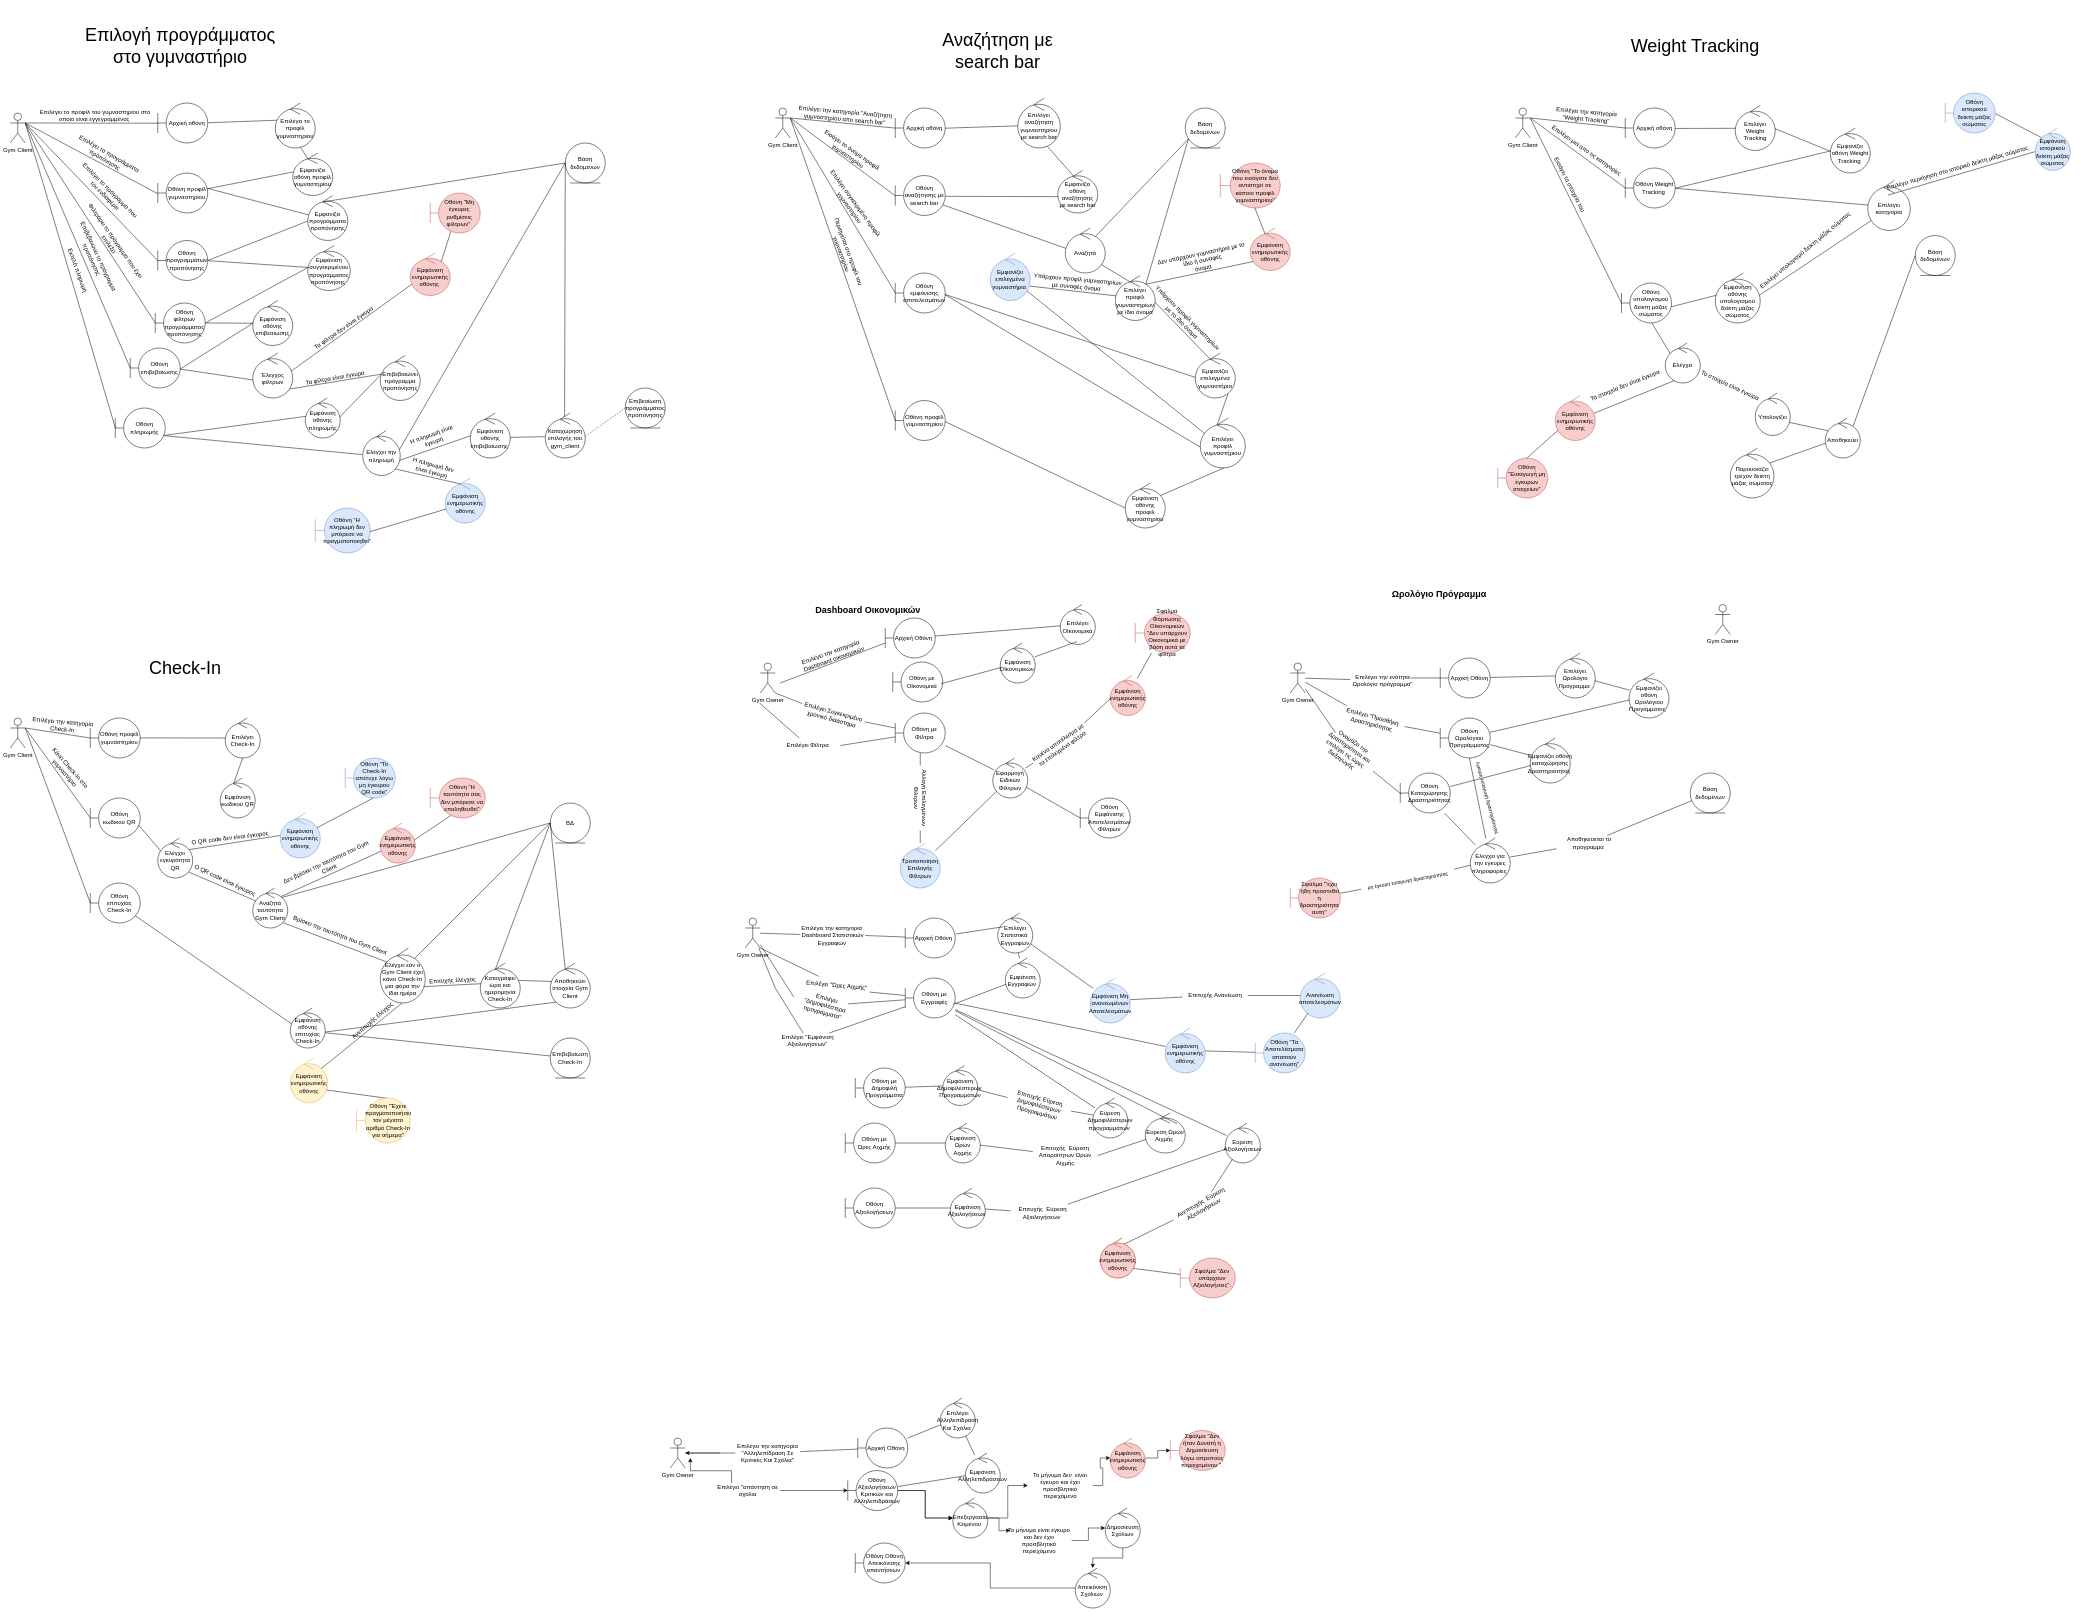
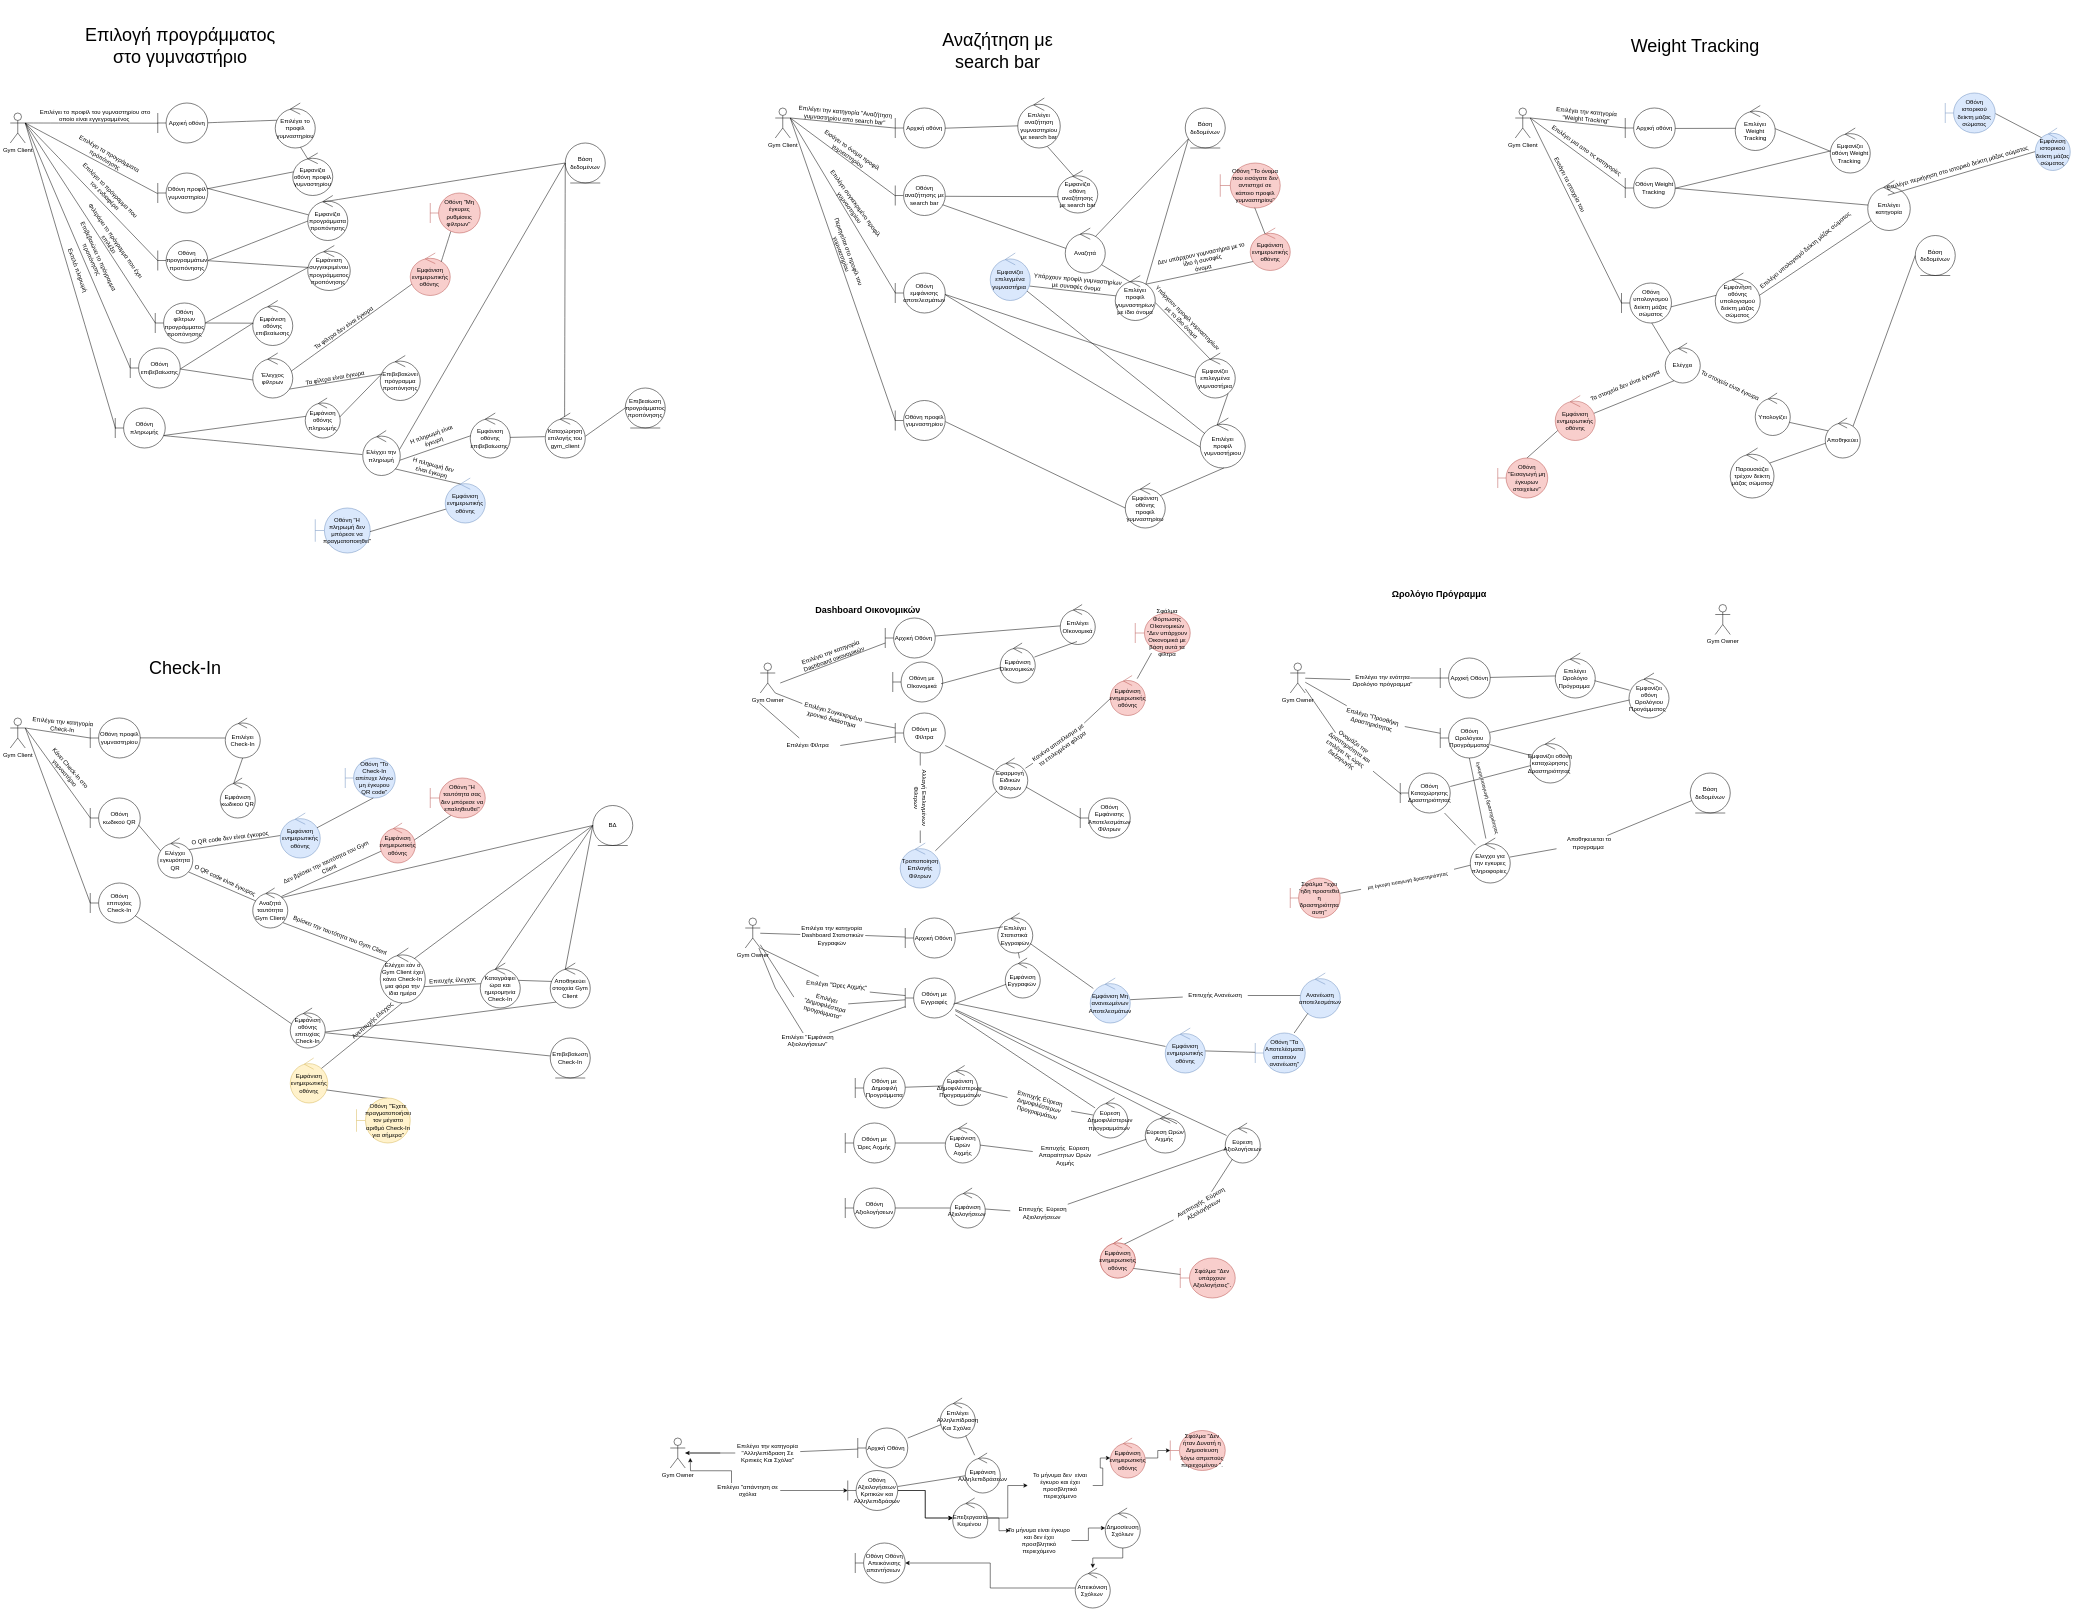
- <mxCell id="33" value="" style="endArrow=none;html=1;rounded=0;fontSize=12;startSize=8;endSize=8;curved=1;exitX=1.002;exitY=0.517;exitDx=0;exitDy=0;exitPerimeter=0;entryX=0;entryY=0.5;entryDx=0;entryDy=0;dashed=1;" edge="1" parent="1" source="25" target="32"><mxGeometry relative="1" as="geometry"><mxPoint x="670" y="585" as="sourcePoint" /><mxPoint x="830" y="585" as="targetPoint" /></mxGeometry></mxCell>
+ <mxCell id="33" value="" style="endArrow=none;html=1;rounded=0;fontSize=12;startSize=8;endSize=8;curved=1;exitX=1.002;exitY=0.517;exitDx=0;exitDy=0;exitPerimeter=0;entryX=0;entryY=0.5;entryDx=0;entryDy=0;" edge="1" parent="1" source="25" target="32"><mxGeometry relative="1" as="geometry"><mxPoint x="670" y="585" as="sourcePoint" /><mxPoint x="830" y="585" as="targetPoint" /></mxGeometry></mxCell>
- <mxCell id="177" value="ΒΔ" style="ellipse;shape=umlEntity;whiteSpace=wrap;html=1;" vertex="1" parent="1"><mxGeometry x="1100" y="1605" width="80" height="80" as="geometry" /></mxCell>
+ <mxCell id="177" value="ΒΔ" style="ellipse;shape=umlEntity;whiteSpace=wrap;html=1;" vertex="1" parent="1"><mxGeometry x="1185" y="1610" width="80" height="80" as="geometry" /></mxCell>
